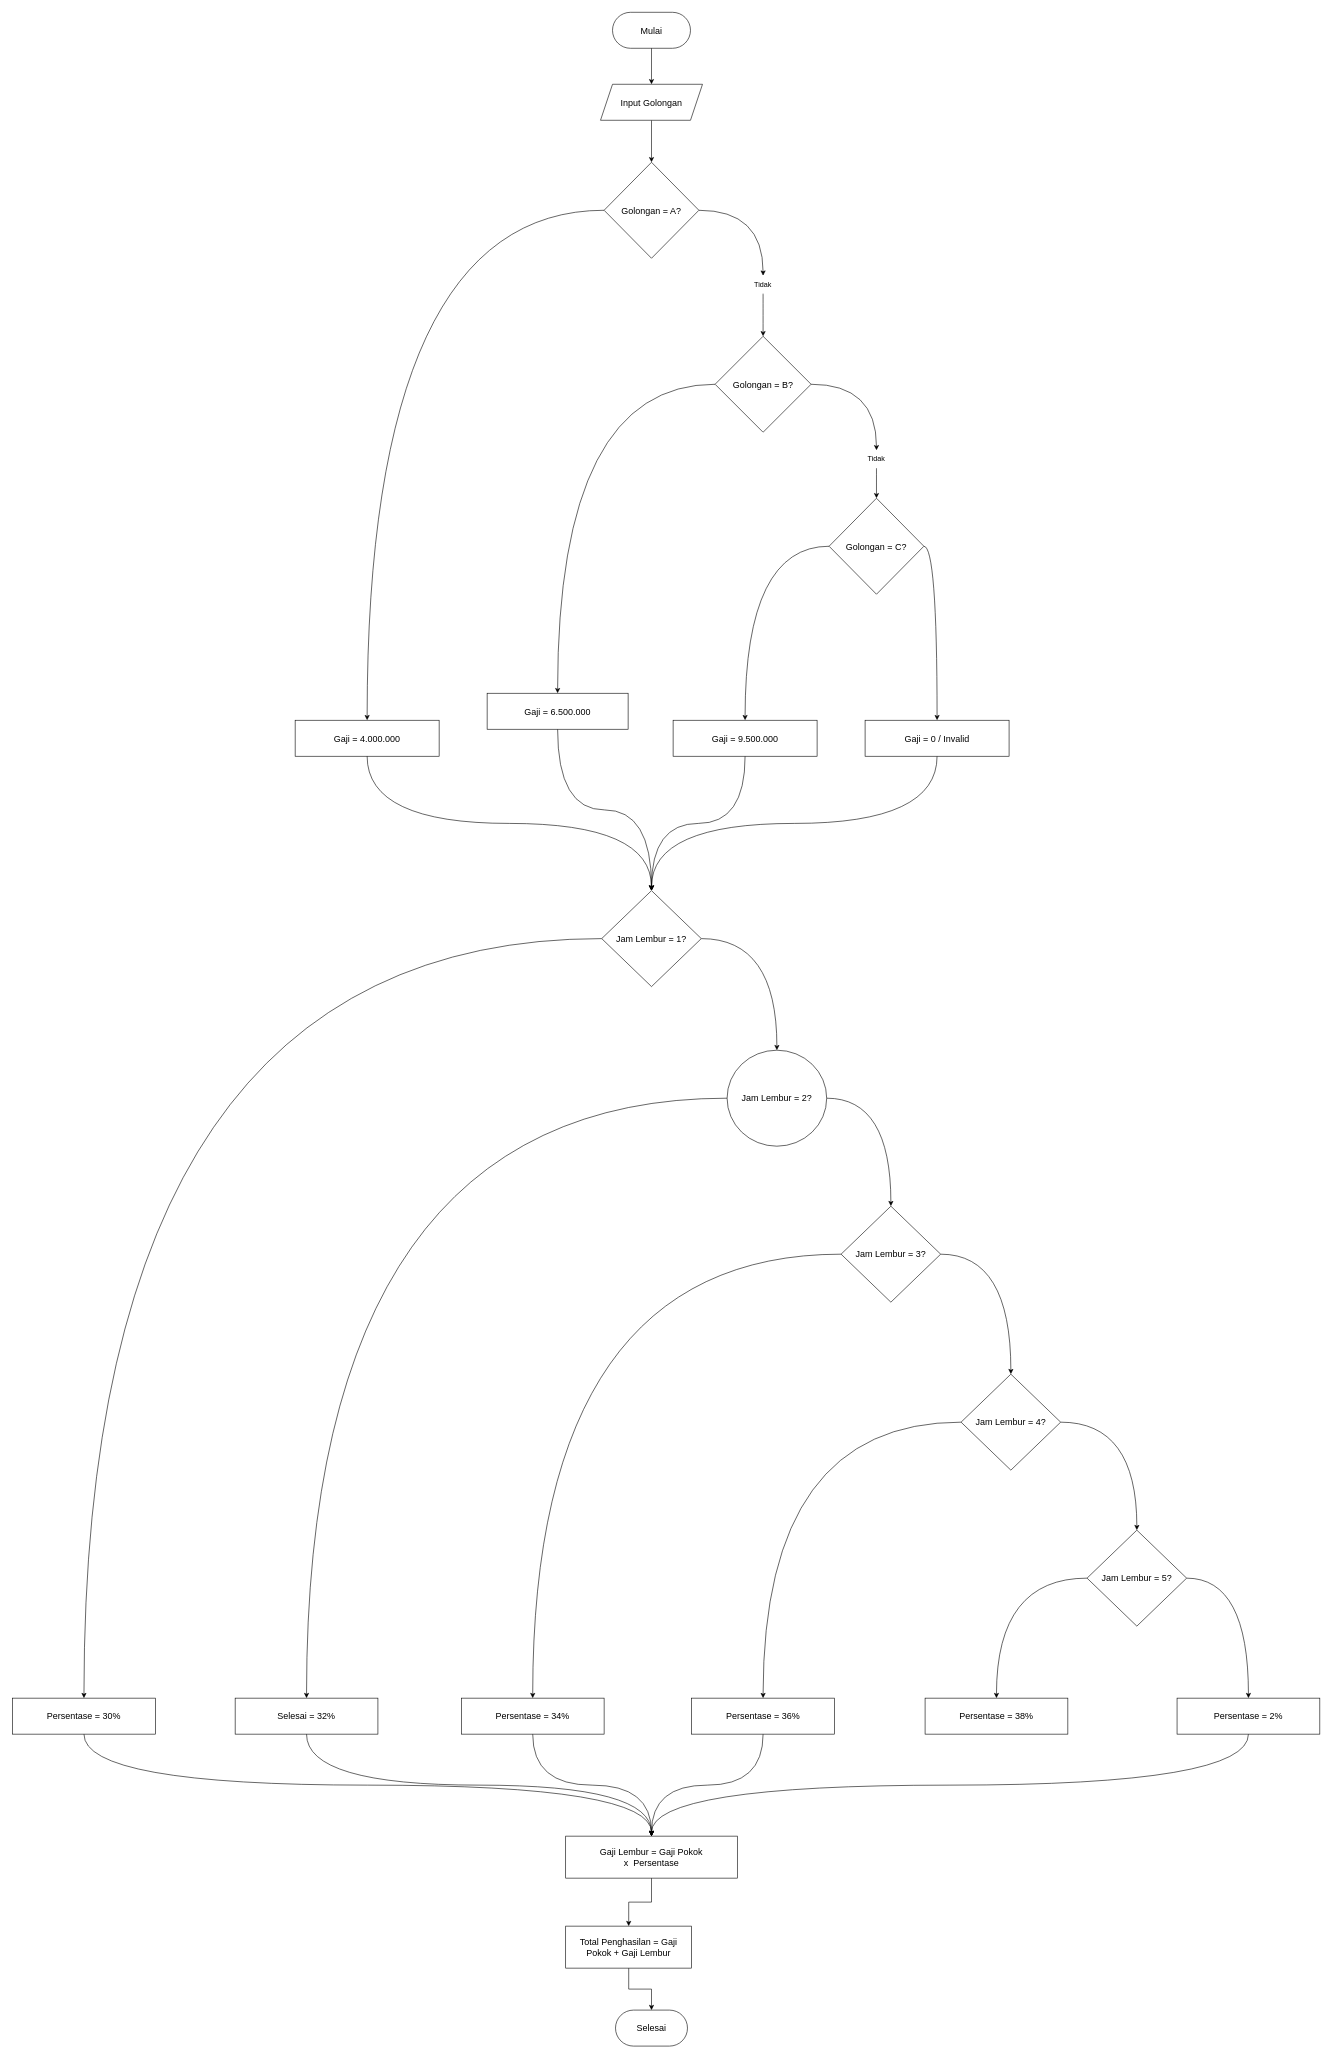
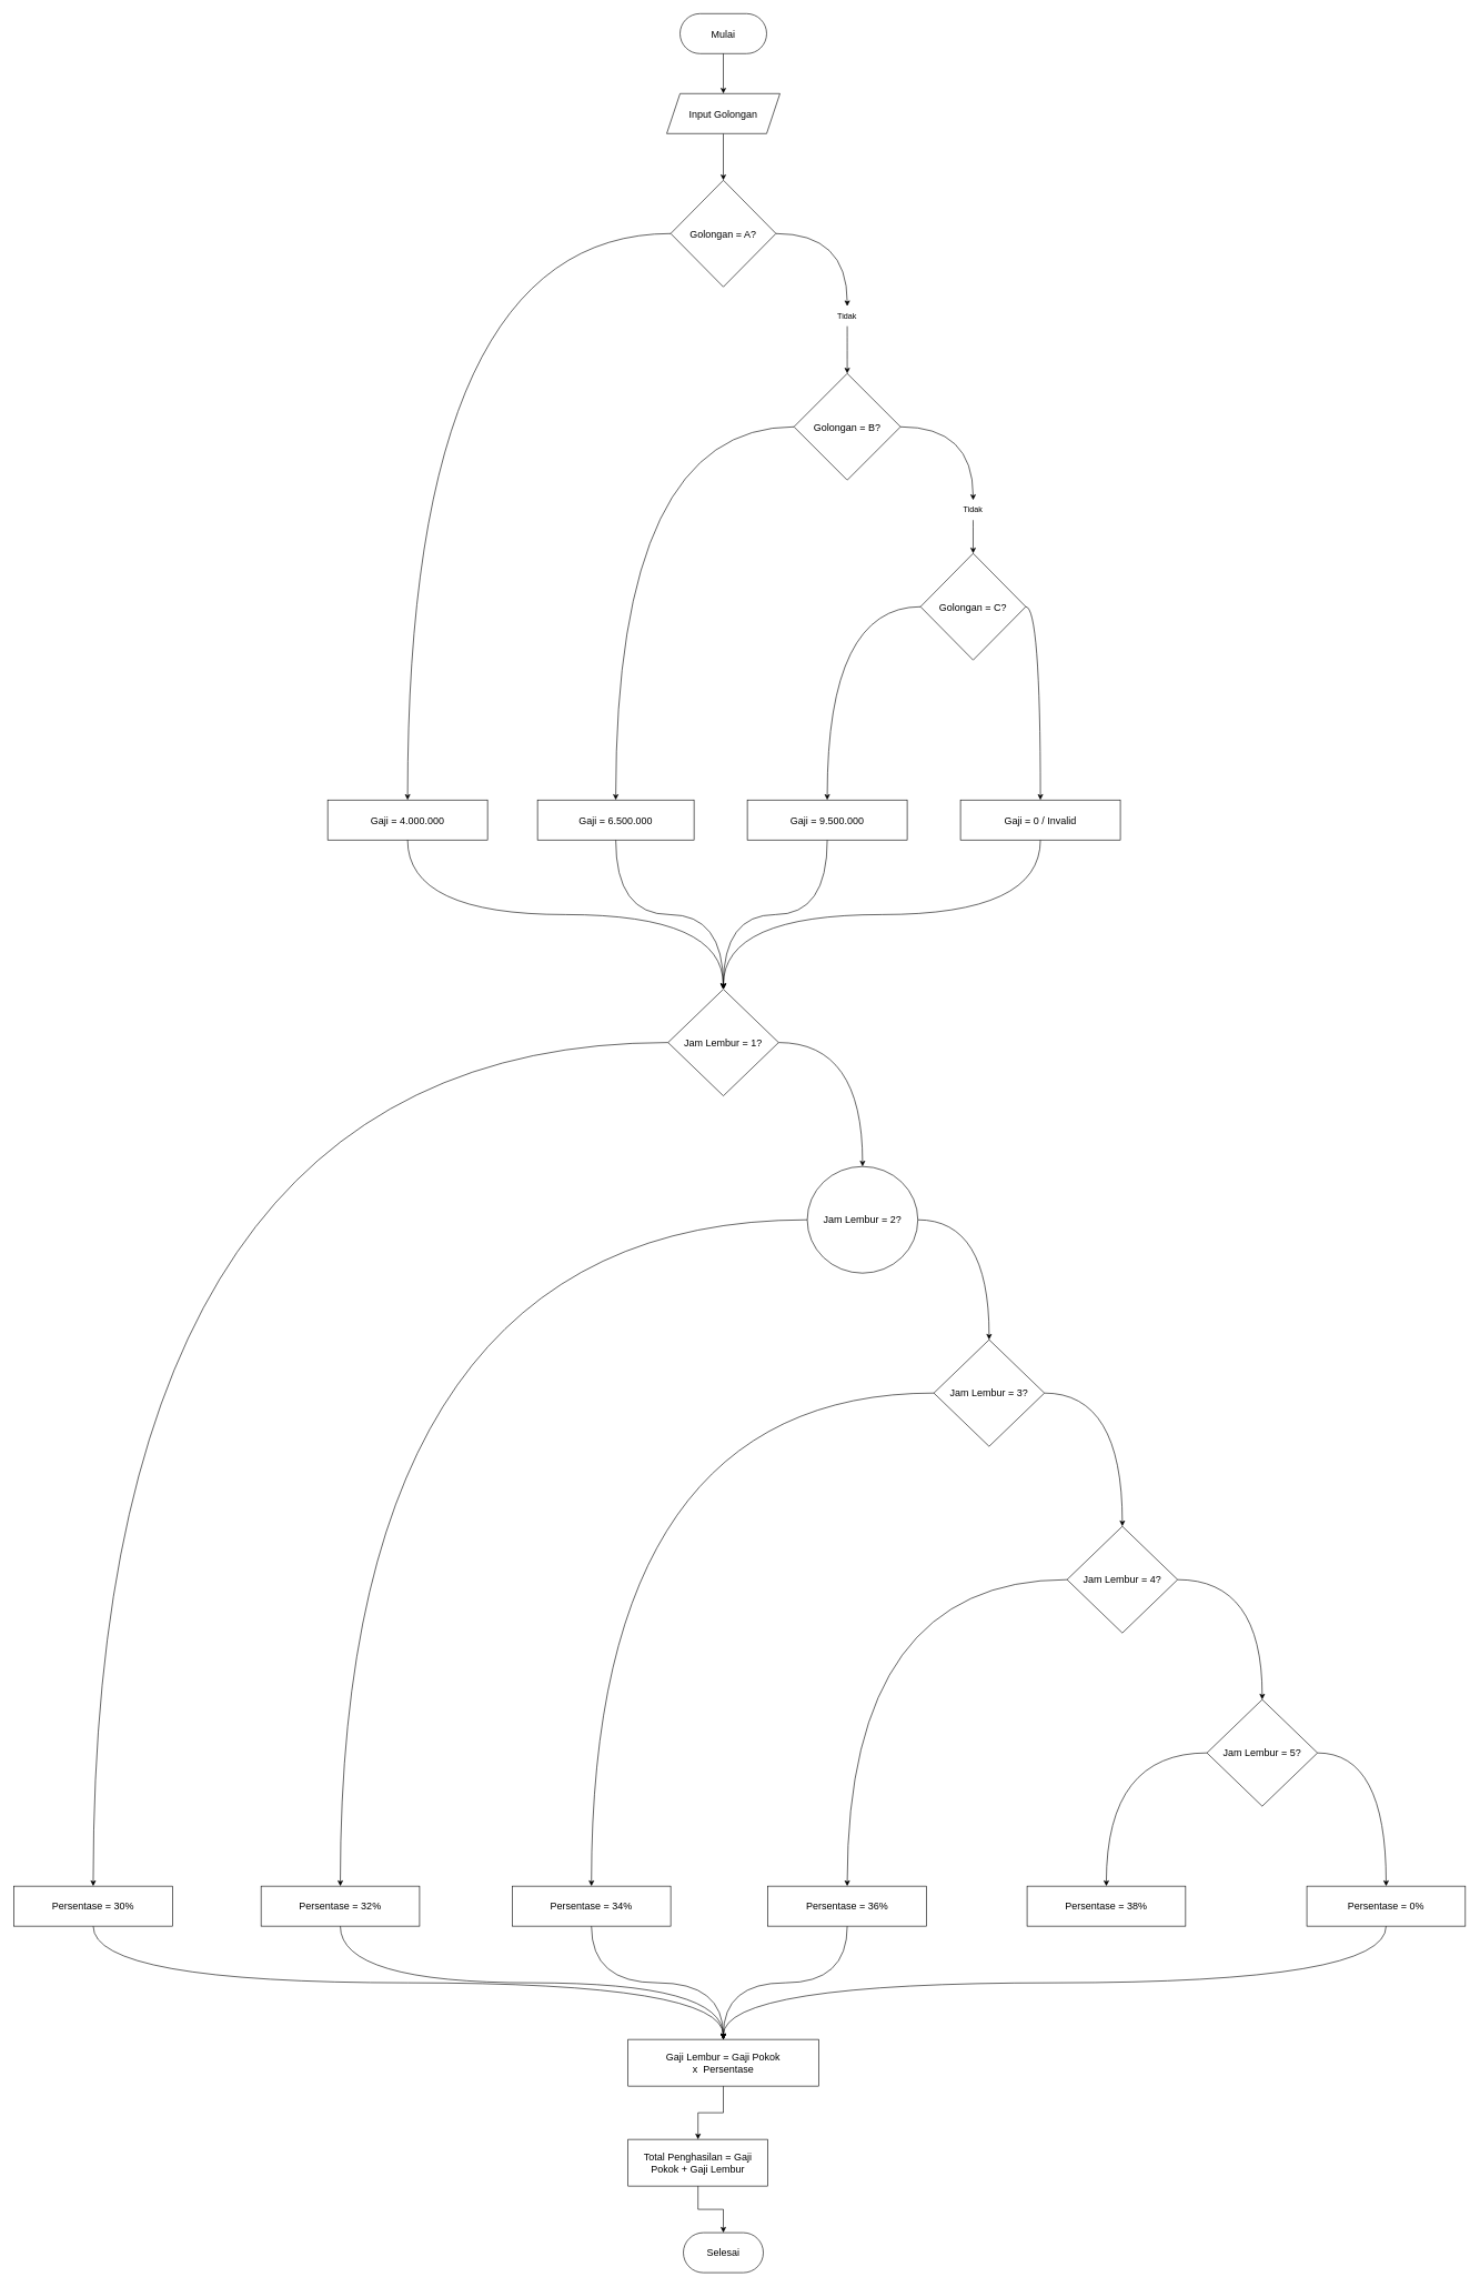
- <mxCell id="21" value="Gaji = 6.500.000" style="whiteSpace=wrap;html=1;fontSize=15;" vertex="1" parent="1"><mxGeometry x="811" y="1155" width="235" height="60" as="geometry" /></mxCell>
+ <mxCell id="21" value="Gaji = 6.500.000" style="whiteSpace=wrap;html=1;fontSize=15;" vertex="1" parent="1"><mxGeometry x="806" y="1200" width="235" height="60" as="geometry" /></mxCell>
- <mxCell id="45" value="Selesai = 32%" style="whiteSpace=wrap;html=1;fontSize=15;" vertex="1" parent="1"><mxGeometry x="391" y="2830" width="238" height="60" as="geometry" /></mxCell>
+ <mxCell id="45" value="Persentase = 32%" style="whiteSpace=wrap;html=1;fontSize=15;" vertex="1" parent="1"><mxGeometry x="391" y="2830" width="238" height="60" as="geometry" /></mxCell>
- <mxCell id="52" value="Persentase = 2%" style="whiteSpace=wrap;html=1;fontSize=15;" vertex="1" parent="1"><mxGeometry x="1961" y="2830" width="238" height="60" as="geometry" /></mxCell>
+ <mxCell id="52" value="Persentase = 0%" style="whiteSpace=wrap;html=1;fontSize=15;" vertex="1" parent="1"><mxGeometry x="1961" y="2830" width="238" height="60" as="geometry" /></mxCell>
